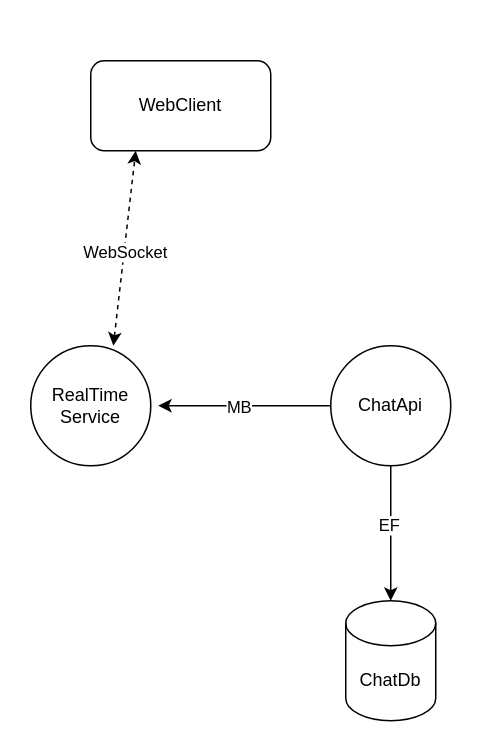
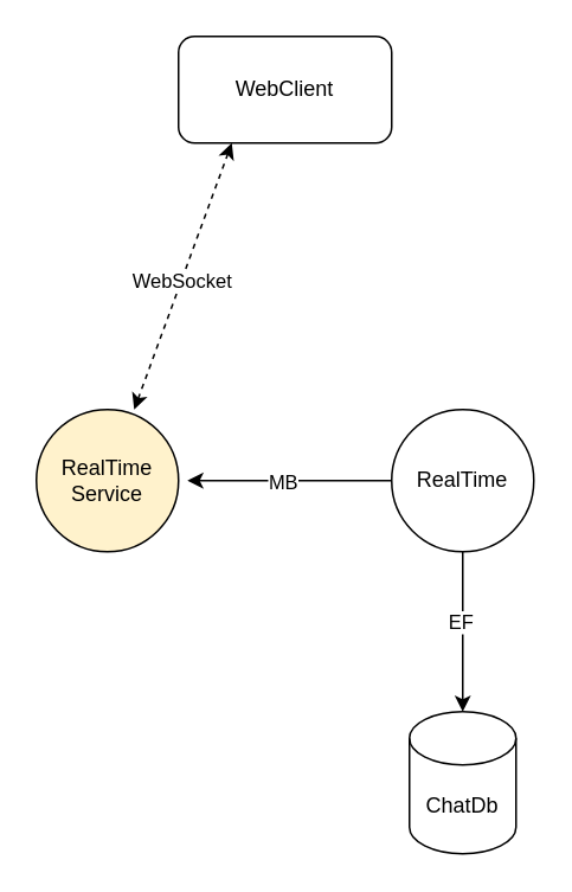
- <mxCell id="5" value="WebClient" style="rounded=1;whiteSpace=wrap;html=1;" vertex="1" parent="1"><mxGeometry x="60" y="40" width="120" height="60" as="geometry" /></mxCell>
+ <mxCell id="5" value="WebClient" style="rounded=1;whiteSpace=wrap;html=1;" vertex="1" parent="1"><mxGeometry x="100" y="20" width="120" height="60" as="geometry" /></mxCell>
- <mxCell id="4" value="RealTime Service" style="ellipse;whiteSpace=wrap;html=1;aspect=fixed;" vertex="1" parent="1"><mxGeometry x="20" y="230" width="80" height="80" as="geometry" /></mxCell>
+ <mxCell id="4" value="RealTime Service" style="ellipse;whiteSpace=wrap;html=1;aspect=fixed;fillColor=#fff2cc;" vertex="1" parent="1"><mxGeometry x="20" y="230" width="80" height="80" as="geometry" /></mxCell>
- <mxCell id="3" value="ChatApi" style="ellipse;whiteSpace=wrap;html=1;aspect=fixed;" vertex="1" parent="1"><mxGeometry x="220" y="230" width="80" height="80" as="geometry" /></mxCell>
+ <mxCell id="3" value="RealTime" style="ellipse;whiteSpace=wrap;html=1;aspect=fixed;" vertex="1" parent="1"><mxGeometry x="220" y="230" width="80" height="80" as="geometry" /></mxCell>
